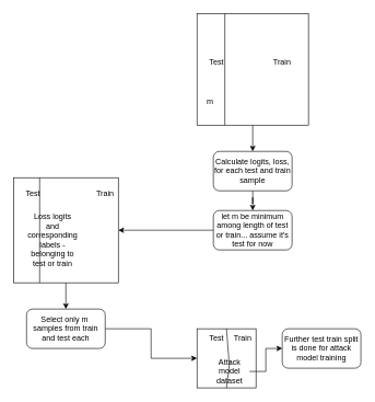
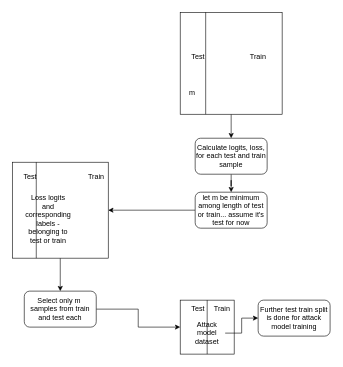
- <mxCell id="20" value="Select only m&amp;nbsp; samples from train and test each" style="rounded=1;whiteSpace=wrap;html=1;" parent="1" vertex="1"><mxGeometry x="40" y="470" width="120" height="60" as="geometry" /></mxCell>
+ <mxCell id="20" value="Select only m&amp;nbsp; samples from train and test each" style="rounded=1;whiteSpace=wrap;html=1;" parent="1" vertex="1"><mxGeometry x="40" y="485" width="120" height="60" as="geometry" /></mxCell>
- <mxCell id="27" value="Attack model dataset" style="text;html=1;strokeColor=none;fillColor=none;align=center;verticalAlign=middle;whiteSpace=wrap;rounded=0;" parent="1" vertex="1"><mxGeometry x="320" y="550" width="60" height="30" as="geometry" /></mxCell>
+ <mxCell id="27" value="Attack model dataset" style="text;html=1;strokeColor=none;fillColor=none;align=center;verticalAlign=middle;whiteSpace=wrap;rounded=0;" parent="1" vertex="1"><mxGeometry x="315" y="540" width="60" height="30" as="geometry" /></mxCell>
